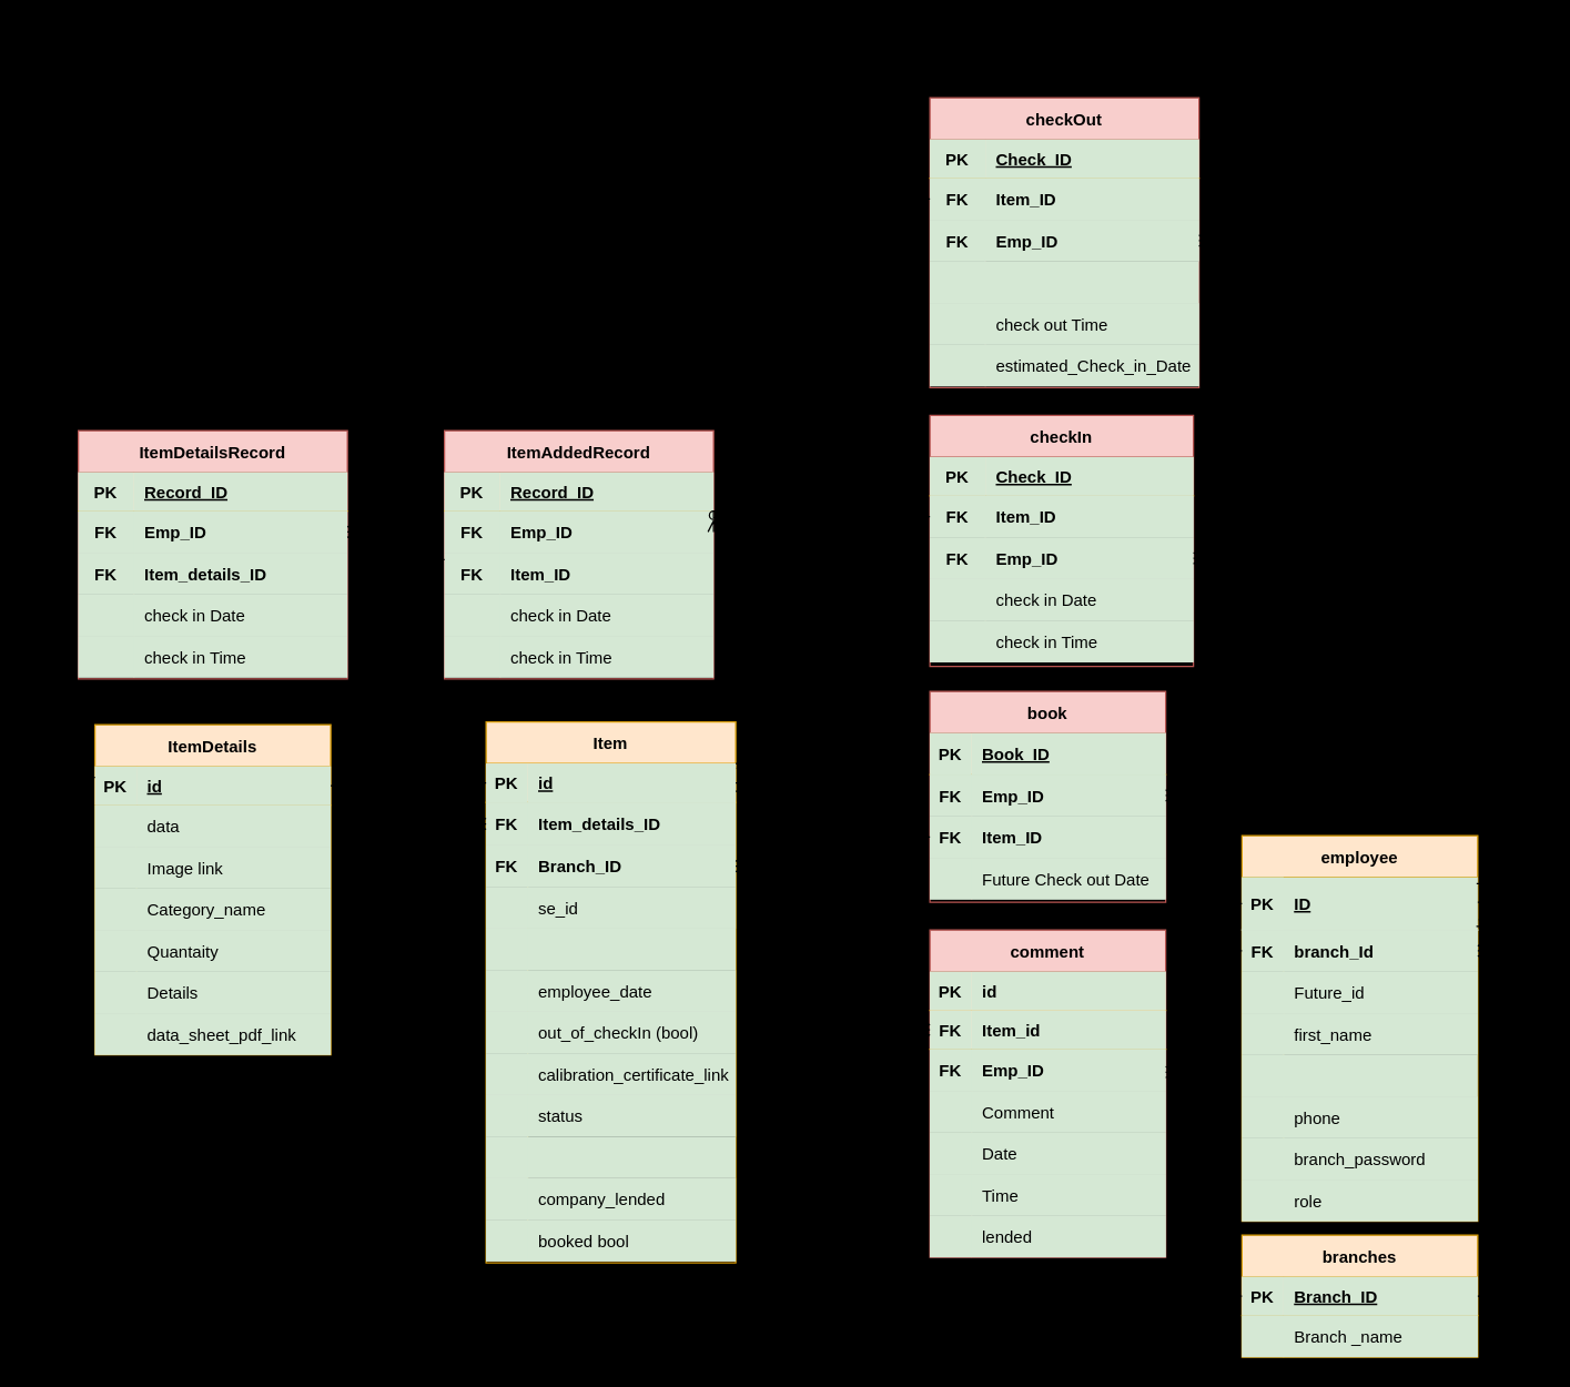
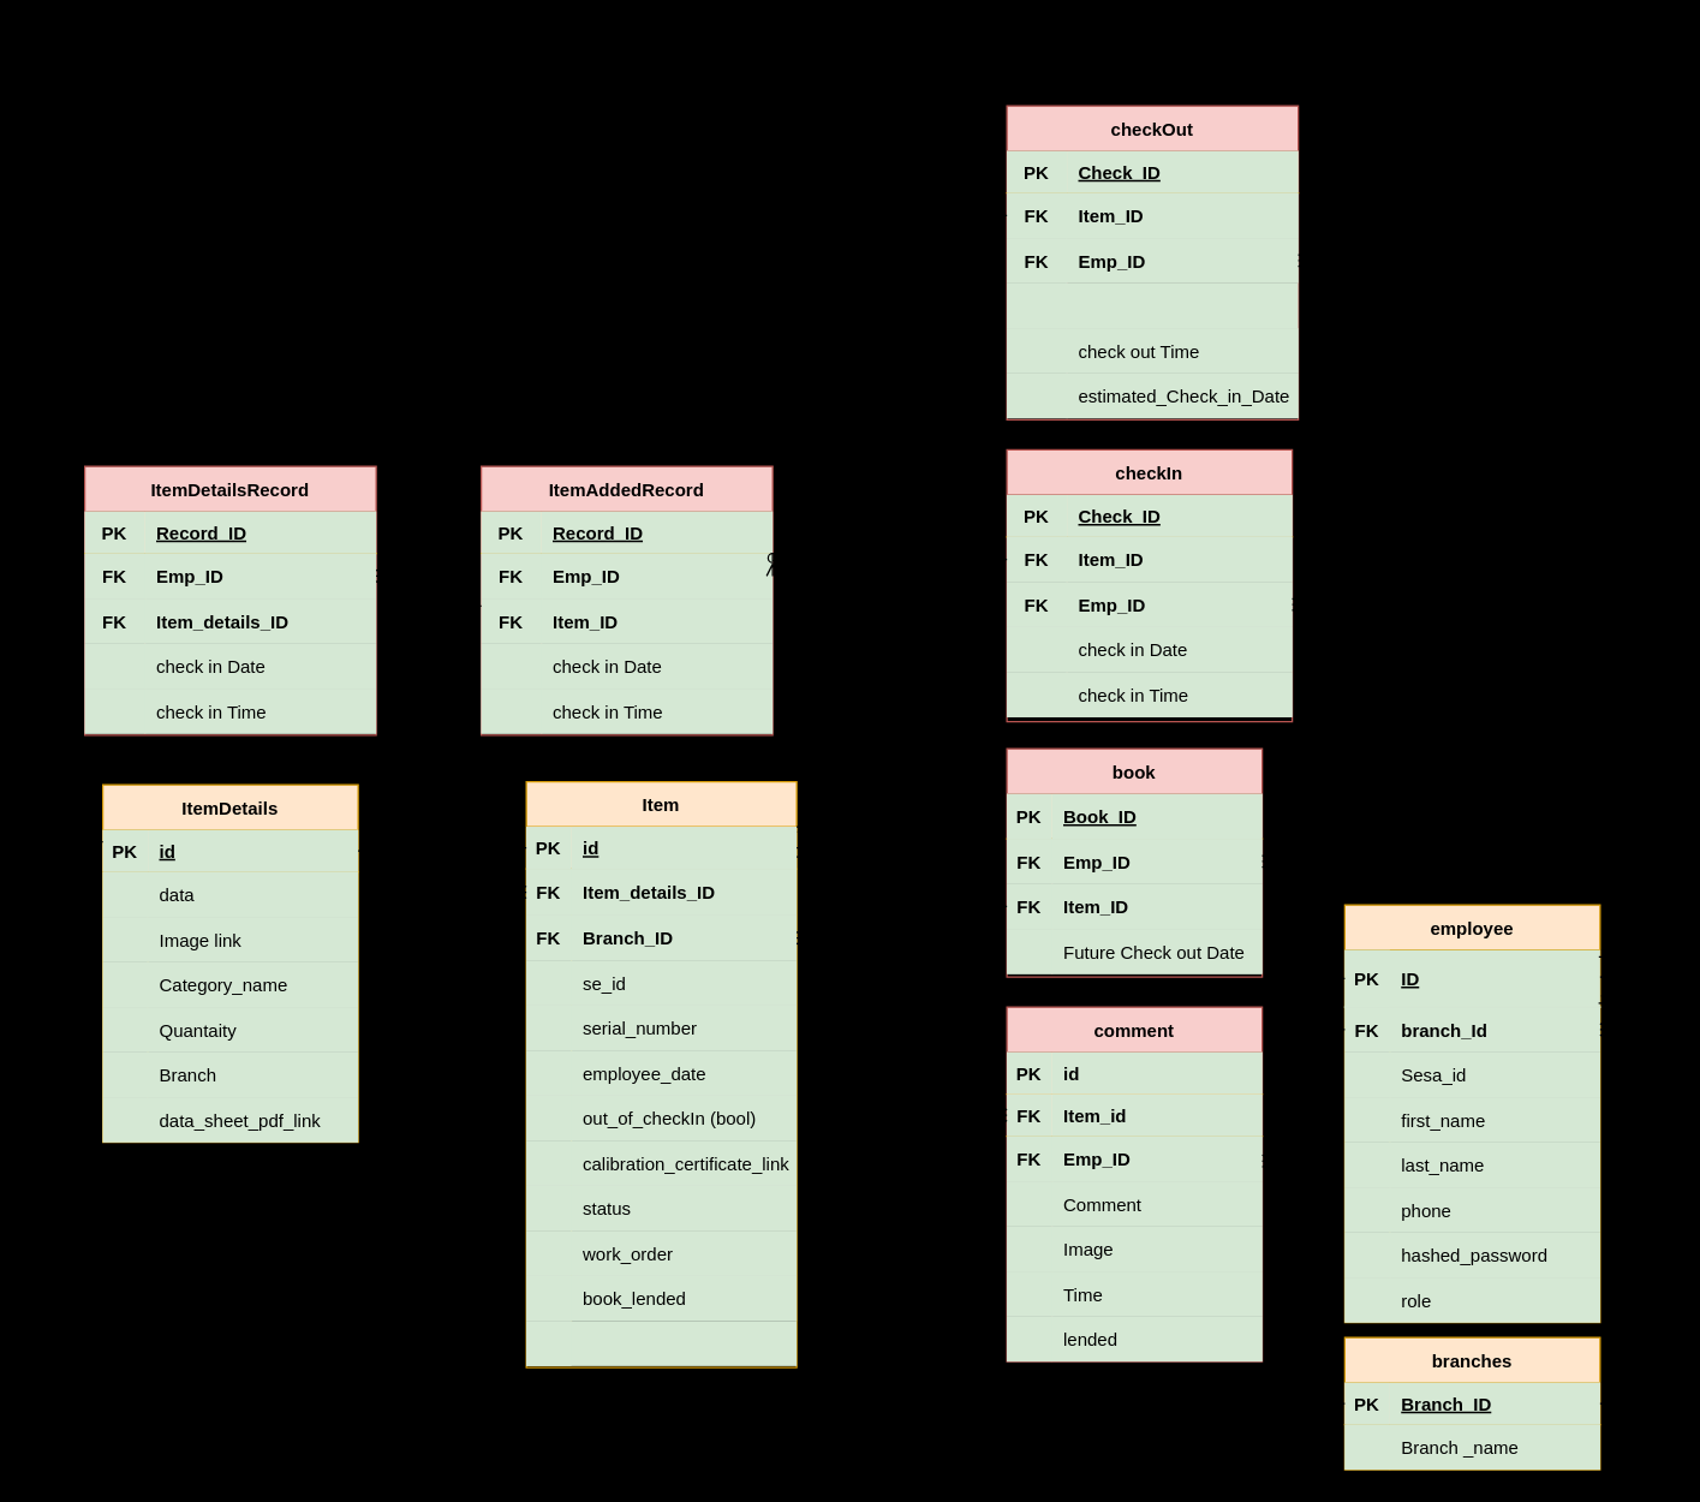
+ <mxCell id="17" value="serial_number" style="shape=partialRectangle;connectable=0;fillColor=#d5e8d4;top=0;left=0;bottom=0;right=0;align=left;spacingLeft=6;overflow=hidden;strokeColor=#82b366;fontColor=#000000;" parent="15" vertex="1"><mxGeometry x="30" width="150" height="30" as="geometry"><mxRectangle width="150" height="30" as="alternateBounds" /></mxGeometry></mxCell>
- <mxCell id="100" value="Details " style="shape=partialRectangle;connectable=0;fillColor=#d5e8d4;top=0;left=0;bottom=0;right=0;align=left;spacingLeft=6;overflow=hidden;strokeColor=#82b366;fontColor=#000000;" parent="98" vertex="1"><mxGeometry x="30" width="140" height="30" as="geometry"><mxRectangle width="140" height="30" as="alternateBounds" /></mxGeometry></mxCell>
+ <mxCell id="100" value="Branch " style="shape=partialRectangle;connectable=0;fillColor=#d5e8d4;top=0;left=0;bottom=0;right=0;align=left;spacingLeft=6;overflow=hidden;strokeColor=#82b366;fontColor=#000000;" parent="98" vertex="1"><mxGeometry x="30" width="140" height="30" as="geometry"><mxRectangle width="140" height="30" as="alternateBounds" /></mxGeometry></mxCell>
- <mxCell id="48" value="Future_id" style="shape=partialRectangle;connectable=0;fillColor=#d5e8d4;top=0;left=0;bottom=0;right=0;align=left;spacingLeft=6;overflow=hidden;strokeColor=#82b366;fontColor=#000000;" parent="46" vertex="1"><mxGeometry x="30" width="140" height="30" as="geometry"><mxRectangle width="140" height="30" as="alternateBounds" /></mxGeometry></mxCell>
+ <mxCell id="48" value="Sesa_id" style="shape=partialRectangle;connectable=0;fillColor=#d5e8d4;top=0;left=0;bottom=0;right=0;align=left;spacingLeft=6;overflow=hidden;strokeColor=#82b366;fontColor=#000000;" parent="46" vertex="1"><mxGeometry x="30" width="140" height="30" as="geometry"><mxRectangle width="140" height="30" as="alternateBounds" /></mxGeometry></mxCell>
+ <mxCell id="54" value="last_name" style="shape=partialRectangle;connectable=0;fillColor=#d5e8d4;top=0;left=0;bottom=0;right=0;align=left;spacingLeft=6;overflow=hidden;strokeColor=#82b366;fontColor=#000000;" parent="52" vertex="1"><mxGeometry x="30" width="140" height="30" as="geometry"><mxRectangle width="140" height="30" as="alternateBounds" /></mxGeometry></mxCell>
- <mxCell id="139" value="Date" style="shape=partialRectangle;connectable=0;fillColor=#d5e8d4;top=0;left=0;bottom=0;right=0;align=left;spacingLeft=6;overflow=hidden;strokeColor=#82b366;fontColor=#000000;" parent="137" vertex="1"><mxGeometry x="30" width="140" height="30" as="geometry"><mxRectangle width="140" height="30" as="alternateBounds" /></mxGeometry></mxCell>
+ <mxCell id="139" value="Image" style="shape=partialRectangle;connectable=0;fillColor=#d5e8d4;top=0;left=0;bottom=0;right=0;align=left;spacingLeft=6;overflow=hidden;strokeColor=#82b366;fontColor=#000000;" parent="137" vertex="1"><mxGeometry x="30" width="140" height="30" as="geometry"><mxRectangle width="140" height="30" as="alternateBounds" /></mxGeometry></mxCell>
+ <mxCell id="32" value="work_order" style="shape=partialRectangle;connectable=0;fillColor=#d5e8d4;top=0;left=0;bottom=0;right=0;align=left;spacingLeft=6;overflow=hidden;strokeColor=#82b366;fontColor=#000000;" parent="30" vertex="1"><mxGeometry x="30" width="150" height="30" as="geometry"><mxRectangle width="150" height="30" as="alternateBounds" /></mxGeometry></mxCell>
- <mxCell id="60" value="branch_password" style="shape=partialRectangle;connectable=0;fillColor=#d5e8d4;top=0;left=0;bottom=0;right=0;align=left;spacingLeft=6;overflow=hidden;strokeColor=#82b366;fontColor=#000000;" parent="58" vertex="1"><mxGeometry x="30" width="140" height="30" as="geometry"><mxRectangle width="140" height="30" as="alternateBounds" /></mxGeometry></mxCell>
+ <mxCell id="60" value="hashed_password" style="shape=partialRectangle;connectable=0;fillColor=#d5e8d4;top=0;left=0;bottom=0;right=0;align=left;spacingLeft=6;overflow=hidden;strokeColor=#82b366;fontColor=#000000;" parent="58" vertex="1"><mxGeometry x="30" width="140" height="30" as="geometry"><mxRectangle width="140" height="30" as="alternateBounds" /></mxGeometry></mxCell>
- <mxCell id="35" value="company_lended" style="shape=partialRectangle;connectable=0;fillColor=#d5e8d4;top=0;left=0;bottom=0;right=0;align=left;spacingLeft=6;overflow=hidden;strokeColor=#82b366;fontColor=#000000;" parent="33" vertex="1"><mxGeometry x="30" width="150" height="30" as="geometry"><mxRectangle width="150" height="30" as="alternateBounds" /></mxGeometry></mxCell>
+ <mxCell id="35" value="book_lended" style="shape=partialRectangle;connectable=0;fillColor=#d5e8d4;top=0;left=0;bottom=0;right=0;align=left;spacingLeft=6;overflow=hidden;strokeColor=#82b366;fontColor=#000000;" parent="33" vertex="1"><mxGeometry x="30" width="150" height="30" as="geometry"><mxRectangle width="150" height="30" as="alternateBounds" /></mxGeometry></mxCell>
- <mxCell id="38" value="booked bool" style="shape=partialRectangle;connectable=0;fillColor=#d5e8d4;top=0;left=0;bottom=0;right=0;align=left;spacingLeft=6;overflow=hidden;strokeColor=#82b366;fontColor=#000000;" parent="36" vertex="1"><mxGeometry x="30" width="150" height="30" as="geometry"><mxRectangle width="150" height="30" as="alternateBounds" /></mxGeometry></mxCell>
